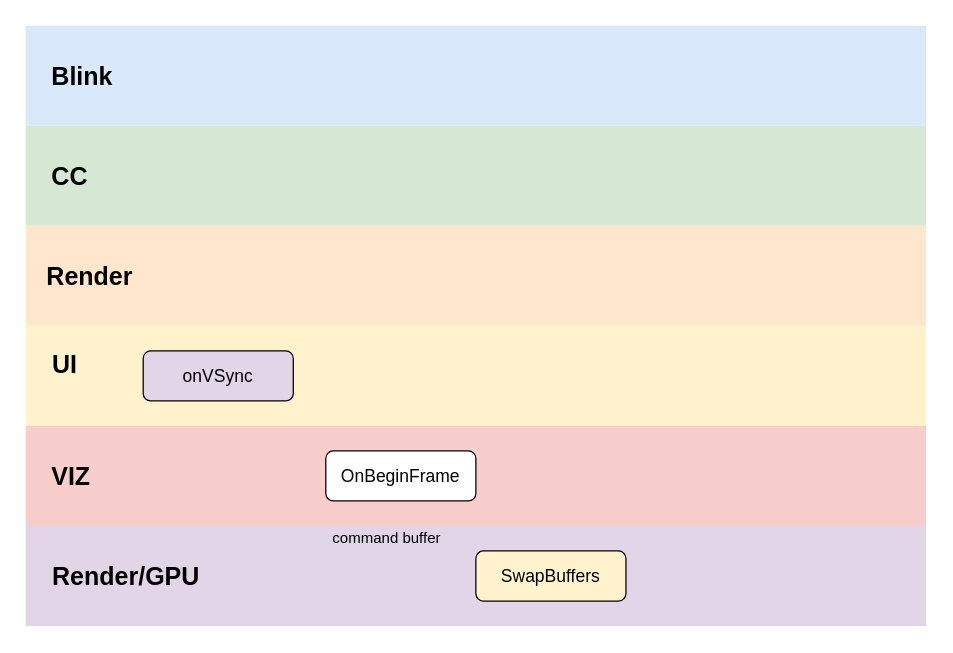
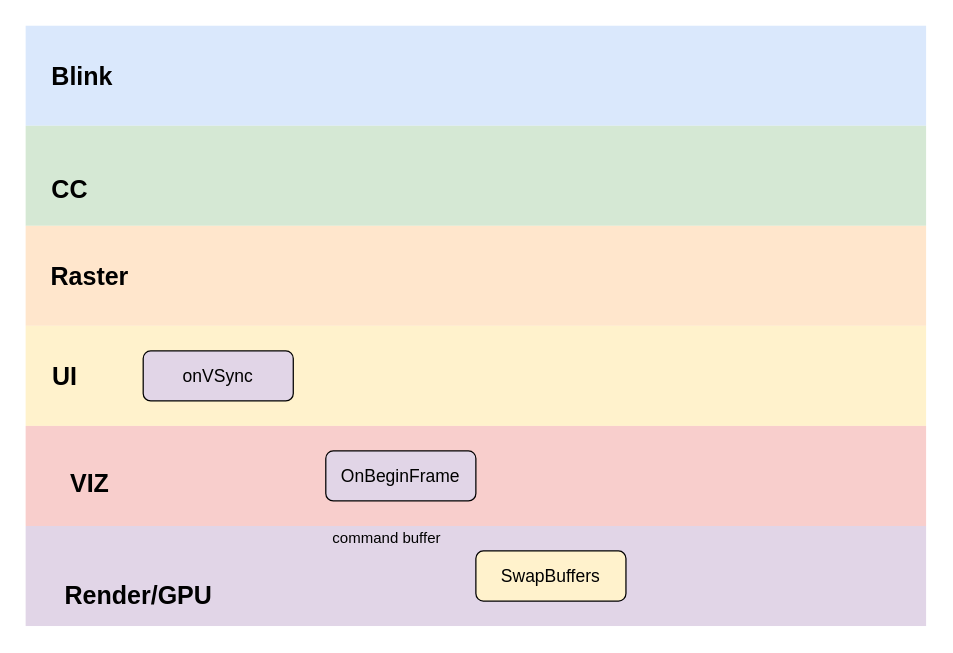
- <mxCell id="9" value="CC" style="text;html=1;resizable=0;autosize=1;align=center;verticalAlign=middle;points=[];fillColor=none;strokeColor=none;rounded=0;fontSize=20;fontStyle=1" vertex="1" parent="1"><mxGeometry x="35" y="125" width="40" height="30" as="geometry" /></mxCell>
+ <mxCell id="9" value="CC" style="text;html=1;resizable=0;autosize=1;align=center;verticalAlign=middle;points=[];fillColor=none;strokeColor=none;rounded=0;fontSize=20;fontStyle=1" vertex="1" parent="1"><mxGeometry x="35" y="135" width="40" height="30" as="geometry" /></mxCell>
- <mxCell id="10" value="Render" style="text;html=1;resizable=0;autosize=1;align=center;verticalAlign=middle;points=[];fillColor=none;strokeColor=none;rounded=0;fontSize=20;fontStyle=1" vertex="1" parent="1"><mxGeometry x="31" y="205" width="80" height="30" as="geometry" /></mxCell>
+ <mxCell id="10" value="Raster" style="text;html=1;resizable=0;autosize=1;align=center;verticalAlign=middle;points=[];fillColor=none;strokeColor=none;rounded=0;fontSize=20;fontStyle=1" vertex="1" parent="1"><mxGeometry x="31" y="205" width="80" height="30" as="geometry" /></mxCell>
- <mxCell id="11" value="UI" style="text;html=1;resizable=0;autosize=1;align=center;verticalAlign=middle;points=[];fillColor=none;strokeColor=none;rounded=0;fontSize=20;fontStyle=1" vertex="1" parent="1"><mxGeometry x="31" y="275" width="40" height="30" as="geometry" /></mxCell>
+ <mxCell id="11" value="UI" style="text;html=1;resizable=0;autosize=1;align=center;verticalAlign=middle;points=[];fillColor=none;strokeColor=none;rounded=0;fontSize=20;fontStyle=1" vertex="1" parent="1"><mxGeometry x="31" y="285" width="40" height="30" as="geometry" /></mxCell>
- <mxCell id="12" value="VIZ" style="text;html=1;resizable=0;autosize=1;align=center;verticalAlign=middle;points=[];fillColor=none;strokeColor=none;rounded=0;fontSize=20;fontStyle=1" vertex="1" parent="1"><mxGeometry x="31" y="365" width="50" height="30" as="geometry" /></mxCell>
+ <mxCell id="12" value="VIZ" style="text;html=1;resizable=0;autosize=1;align=center;verticalAlign=middle;points=[];fillColor=none;strokeColor=none;rounded=0;fontSize=20;fontStyle=1" vertex="1" parent="1"><mxGeometry x="46" y="370" width="50" height="30" as="geometry" /></mxCell>
- <mxCell id="14" value="OnBeginFrame" style="rounded=1;whiteSpace=wrap;html=1;fontSize=14;" vertex="1" parent="1"><mxGeometry x="260" y="360" width="120" height="40" as="geometry" /></mxCell>
+ <mxCell id="14" value="OnBeginFrame" style="rounded=1;whiteSpace=wrap;html=1;fontSize=14;fillColor=#e1d5e7;" vertex="1" parent="1"><mxGeometry x="260" y="360" width="120" height="40" as="geometry" /></mxCell>
- <mxCell id="15" value="Render/GPU" style="text;html=1;resizable=0;autosize=1;align=center;verticalAlign=middle;points=[];fillColor=none;strokeColor=none;rounded=0;fontSize=20;fontStyle=1" vertex="1" parent="1"><mxGeometry x="35" y="445" width="130" height="30" as="geometry" /></mxCell>
+ <mxCell id="15" value="Render/GPU" style="text;html=1;resizable=0;autosize=1;align=center;verticalAlign=middle;points=[];fillColor=none;strokeColor=none;rounded=0;fontSize=20;fontStyle=1" vertex="1" parent="1"><mxGeometry x="45" y="460" width="130" height="30" as="geometry" /></mxCell>
